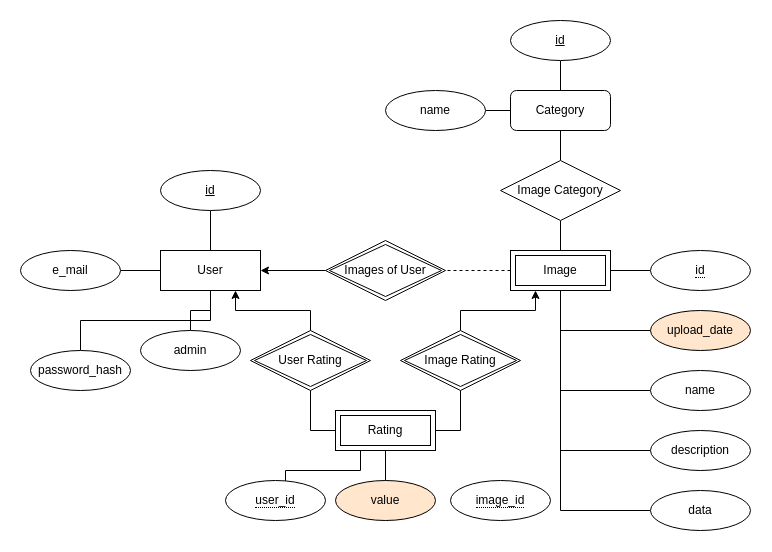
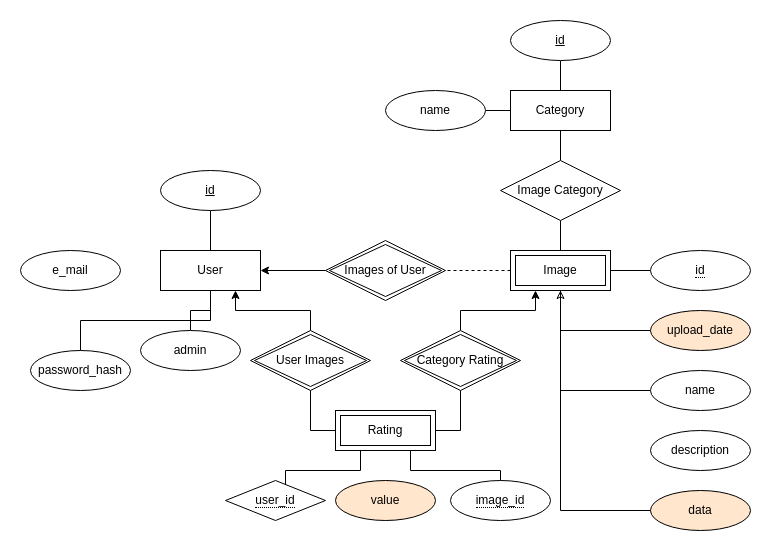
- <mxCell id="18" value="&lt;div&gt;Category&lt;/div&gt;" style="whiteSpace=wrap;html=1;align=center;rounded=1;" vertex="1" parent="1"><mxGeometry x="510" y="90" width="100" height="40" as="geometry" /></mxCell>
+ <mxCell id="18" value="&lt;div&gt;Category&lt;/div&gt;" style="whiteSpace=wrap;html=1;align=center;" vertex="1" parent="1"><mxGeometry x="510" y="90" width="100" height="40" as="geometry" /></mxCell>
- <mxCell id="5" style="edgeStyle=orthogonalEdgeStyle;rounded=0;orthogonalLoop=1;jettySize=auto;html=1;exitX=1;exitY=0.5;exitDx=0;exitDy=0;entryX=0;entryY=0.5;entryDx=0;entryDy=0;endArrow=none;endFill=0;" edge="1" parent="1" source="6" target="2"><mxGeometry relative="1" as="geometry" /></mxCell>
- <mxCell id="34" value="User Rating" style="shape=rhombus;double=1;perimeter=rhombusPerimeter;whiteSpace=wrap;html=1;align=center;" vertex="1" parent="1"><mxGeometry x="250" y="330" width="120" height="60" as="geometry" /></mxCell>
+ <mxCell id="34" value="User Images" style="shape=rhombus;double=1;perimeter=rhombusPerimeter;whiteSpace=wrap;html=1;align=center;" vertex="1" parent="1"><mxGeometry x="250" y="330" width="120" height="60" as="geometry" /></mxCell>
- <mxCell id="37" value="Image Rating" style="shape=rhombus;double=1;perimeter=rhombusPerimeter;whiteSpace=wrap;html=1;align=center;" vertex="1" parent="1"><mxGeometry x="400" y="330" width="120" height="60" as="geometry" /></mxCell>
+ <mxCell id="37" value="Category Rating" style="shape=rhombus;double=1;perimeter=rhombusPerimeter;whiteSpace=wrap;html=1;align=center;" vertex="1" parent="1"><mxGeometry x="400" y="330" width="120" height="60" as="geometry" /></mxCell>
- <mxCell id="14" style="edgeStyle=orthogonalEdgeStyle;rounded=0;orthogonalLoop=1;jettySize=auto;html=1;exitX=0.5;exitY=1;exitDx=0;exitDy=0;entryX=0;entryY=0.5;entryDx=0;entryDy=0;endArrow=none;endFill=0;" edge="1" parent="1" source="15" target="30"><mxGeometry relative="1" as="geometry" /></mxCell>
- <mxCell id="44" style="edgeStyle=orthogonalEdgeStyle;rounded=0;orthogonalLoop=1;jettySize=auto;html=1;exitX=0;exitY=0.5;exitDx=0;exitDy=0;entryX=0.5;entryY=1;entryDx=0;entryDy=0;endArrow=none;endFill=0;" edge="1" parent="1" source="45" target="15"><mxGeometry relative="1" as="geometry" /></mxCell>
+ <mxCell id="44" style="edgeStyle=orthogonalEdgeStyle;rounded=0;orthogonalLoop=1;jettySize=auto;html=1;exitX=0;exitY=0.5;exitDx=0;exitDy=0;entryX=0.5;entryY=1;entryDx=0;entryDy=0;endArrow=classic;endFill=0;" edge="1" parent="1" source="45" target="15"><mxGeometry relative="1" as="geometry" /></mxCell>
- <mxCell id="42" style="edgeStyle=orthogonalEdgeStyle;rounded=0;orthogonalLoop=1;jettySize=auto;html=1;entryX=0.5;entryY=1;entryDx=0;entryDy=0;endArrow=none;endFill=0;" edge="1" parent="1" source="43" target="31"><mxGeometry relative="1" as="geometry" /></mxCell>
+ <mxCell id="40" style="edgeStyle=orthogonalEdgeStyle;rounded=0;orthogonalLoop=1;jettySize=auto;html=1;exitX=0.5;exitY=0;exitDx=0;exitDy=0;entryX=0.75;entryY=1;entryDx=0;entryDy=0;endArrow=none;endFill=0;" edge="1" parent="1" source="41" target="31"><mxGeometry relative="1" as="geometry"><Array as="points"><mxPoint x="500" y="470" /><mxPoint x="410" y="470" /></Array></mxGeometry></mxCell>
- <mxCell id="39" value="&lt;span style=&quot;border-bottom: 1px dotted&quot;&gt;user_id&lt;/span&gt;" style="ellipse;whiteSpace=wrap;html=1;align=center;" vertex="1" parent="1"><mxGeometry x="225" y="480" width="100" height="40" as="geometry" /></mxCell>
+ <mxCell id="39" value="&lt;span style=&quot;border-bottom: 1px dotted&quot;&gt;user_id&lt;/span&gt;" style="rhombus;whiteSpace=wrap;html=1;align=center;" vertex="1" parent="1"><mxGeometry x="225" y="480" width="100" height="40" as="geometry" /></mxCell>
- <mxCell id="45" value="data" style="ellipse;whiteSpace=wrap;html=1;align=center;" vertex="1" parent="1"><mxGeometry x="650" y="490" width="100" height="40" as="geometry" /></mxCell>
+ <mxCell id="45" value="data" style="ellipse;whiteSpace=wrap;html=1;align=center;fillColor=#ffe6cc;" vertex="1" parent="1"><mxGeometry x="650" y="490" width="100" height="40" as="geometry" /></mxCell>
